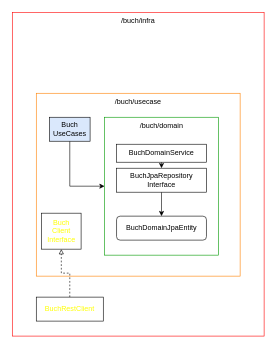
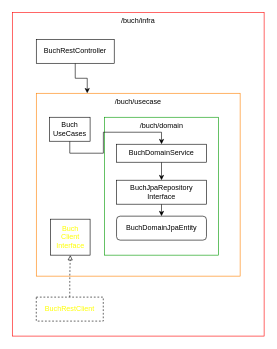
+ <mxCell id="6" value="BuchRestController" style="rounded=0;whiteSpace=wrap;html=1;labelPosition=center;verticalLabelPosition=middle;align=center;verticalAlign=middle;" parent="1" vertex="1"><mxGeometry x="60" y="65" width="130" height="40" as="geometry" /></mxCell>
+ <mxCell id="5" style="edgeStyle=orthogonalEdgeStyle;rounded=0;orthogonalLoop=1;jettySize=auto;html=1;exitX=0.5;exitY=1;exitDx=0;exitDy=0;entryX=0.25;entryY=0;entryDx=0;entryDy=0;" edge="1" parent="1" source="6" target="3"><mxGeometry relative="1" as="geometry" /></mxCell>
- <mxCell id="15" value="Buch&lt;div&gt;&lt;span style=&quot;background-color: transparent; color: light-dark(rgb(0, 0, 0), rgb(255, 255, 255));&quot;&gt;UseCases&lt;/span&gt;&lt;/div&gt;" style="rounded=0;whiteSpace=wrap;html=1;labelPosition=center;verticalLabelPosition=middle;align=center;verticalAlign=middle;fontStyle=0;fillColor=#dae8fc;" parent="1" vertex="1"><mxGeometry x="82" y="195" width="67.75" height="40" as="geometry" /></mxCell>
+ <mxCell id="15" value="Buch&lt;div&gt;&lt;span style=&quot;background-color: transparent; color: light-dark(rgb(0, 0, 0), rgb(255, 255, 255));&quot;&gt;UseCases&lt;/span&gt;&lt;/div&gt;" style="rounded=0;whiteSpace=wrap;html=1;labelPosition=center;verticalLabelPosition=middle;align=center;verticalAlign=middle;fontStyle=0" parent="1" vertex="1"><mxGeometry x="82" y="195" width="67.75" height="40" as="geometry" /></mxCell>
- <mxCell id="10" value="BuchJpaRepository&lt;div&gt;Interface&lt;/div&gt;" style="rounded=0;whiteSpace=wrap;html=1;labelPosition=center;verticalLabelPosition=middle;align=center;verticalAlign=middle;" parent="1" vertex="1"><mxGeometry x="193.88" y="280" width="150" height="40" as="geometry" /></mxCell>
+ <mxCell id="10" value="BuchJpaRepository&lt;div&gt;Interface&lt;/div&gt;" style="rounded=0;whiteSpace=wrap;html=1;labelPosition=center;verticalLabelPosition=middle;align=center;verticalAlign=middle;" parent="1" vertex="1"><mxGeometry x="193.88" y="300" width="150" height="40" as="geometry" /></mxCell>
- <mxCell id="14" style="edgeStyle=orthogonalEdgeStyle;rounded=0;orthogonalLoop=1;jettySize=auto;html=1;exitX=0.5;exitY=1;exitDx=0;exitDy=0;entryX=0;entryY=0.5;entryDx=0;entryDy=0;" edge="1" parent="1" source="15" target="4"><mxGeometry relative="1" as="geometry" /></mxCell>
+ <mxCell id="14" style="edgeStyle=orthogonalEdgeStyle;rounded=0;orthogonalLoop=1;jettySize=auto;html=1;exitX=0.5;exitY=1;exitDx=0;exitDy=0;" edge="1" parent="1" source="15" target="8"><mxGeometry relative="1" as="geometry" /></mxCell>
- <mxCell id="16" value="Buch&lt;div&gt;Client&lt;div&gt;Interface&lt;/div&gt;&lt;/div&gt;" style="rounded=0;whiteSpace=wrap;html=1;labelPosition=center;verticalLabelPosition=middle;align=center;verticalAlign=middle;fontStyle=0;fontColor=#FFFF00;" parent="1" vertex="1"><mxGeometry x="68.75" y="355" width="66" height="60" as="geometry" /></mxCell>
+ <mxCell id="16" value="Buch&lt;div&gt;Client&lt;div&gt;Interface&lt;/div&gt;&lt;/div&gt;" style="rounded=0;whiteSpace=wrap;html=1;labelPosition=center;verticalLabelPosition=middle;align=center;verticalAlign=middle;fontStyle=0;fontColor=#FFFF00;" parent="1" vertex="1"><mxGeometry x="83.75" y="365" width="66" height="60" as="geometry" /></mxCell>
- <mxCell id="13" value="BuchRestClient" style="rounded=0;whiteSpace=wrap;html=1;labelPosition=center;verticalLabelPosition=middle;align=center;verticalAlign=middle;fontColor=#FFFF00;" parent="1" vertex="1"><mxGeometry x="60" y="495" width="111.75" height="40" as="geometry" /></mxCell>
+ <mxCell id="13" value="BuchRestClient" style="rounded=0;whiteSpace=wrap;html=1;labelPosition=center;verticalLabelPosition=middle;align=center;verticalAlign=middle;fontColor=#FFFF00;dashed=1;" parent="1" vertex="1"><mxGeometry x="60" y="495" width="111.75" height="40" as="geometry" /></mxCell>
